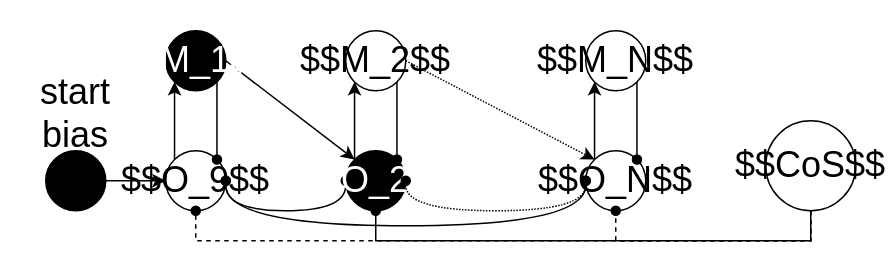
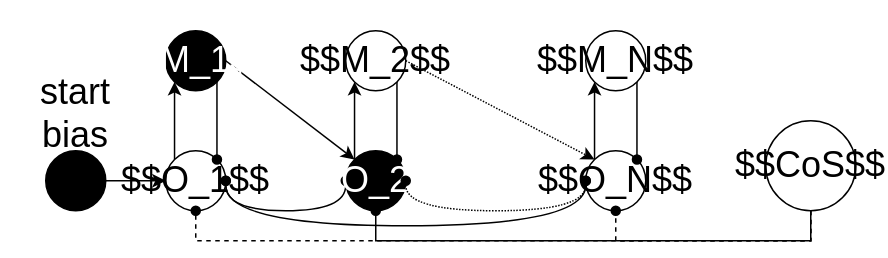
- <mxCell id="3" value="&lt;font style=&quot;font-size: 24px&quot;&gt;$$O_9$$&lt;/font&gt;" style="ellipse;whiteSpace=wrap;html=1;aspect=fixed;" vertex="1" parent="1"><mxGeometry x="110" y="100" width="40" height="40" as="geometry" /></mxCell>
+ <mxCell id="3" value="&lt;font style=&quot;font-size: 24px&quot;&gt;$$O_1$$&lt;/font&gt;" style="ellipse;whiteSpace=wrap;html=1;aspect=fixed;" vertex="1" parent="1"><mxGeometry x="110" y="100" width="40" height="40" as="geometry" /></mxCell>
